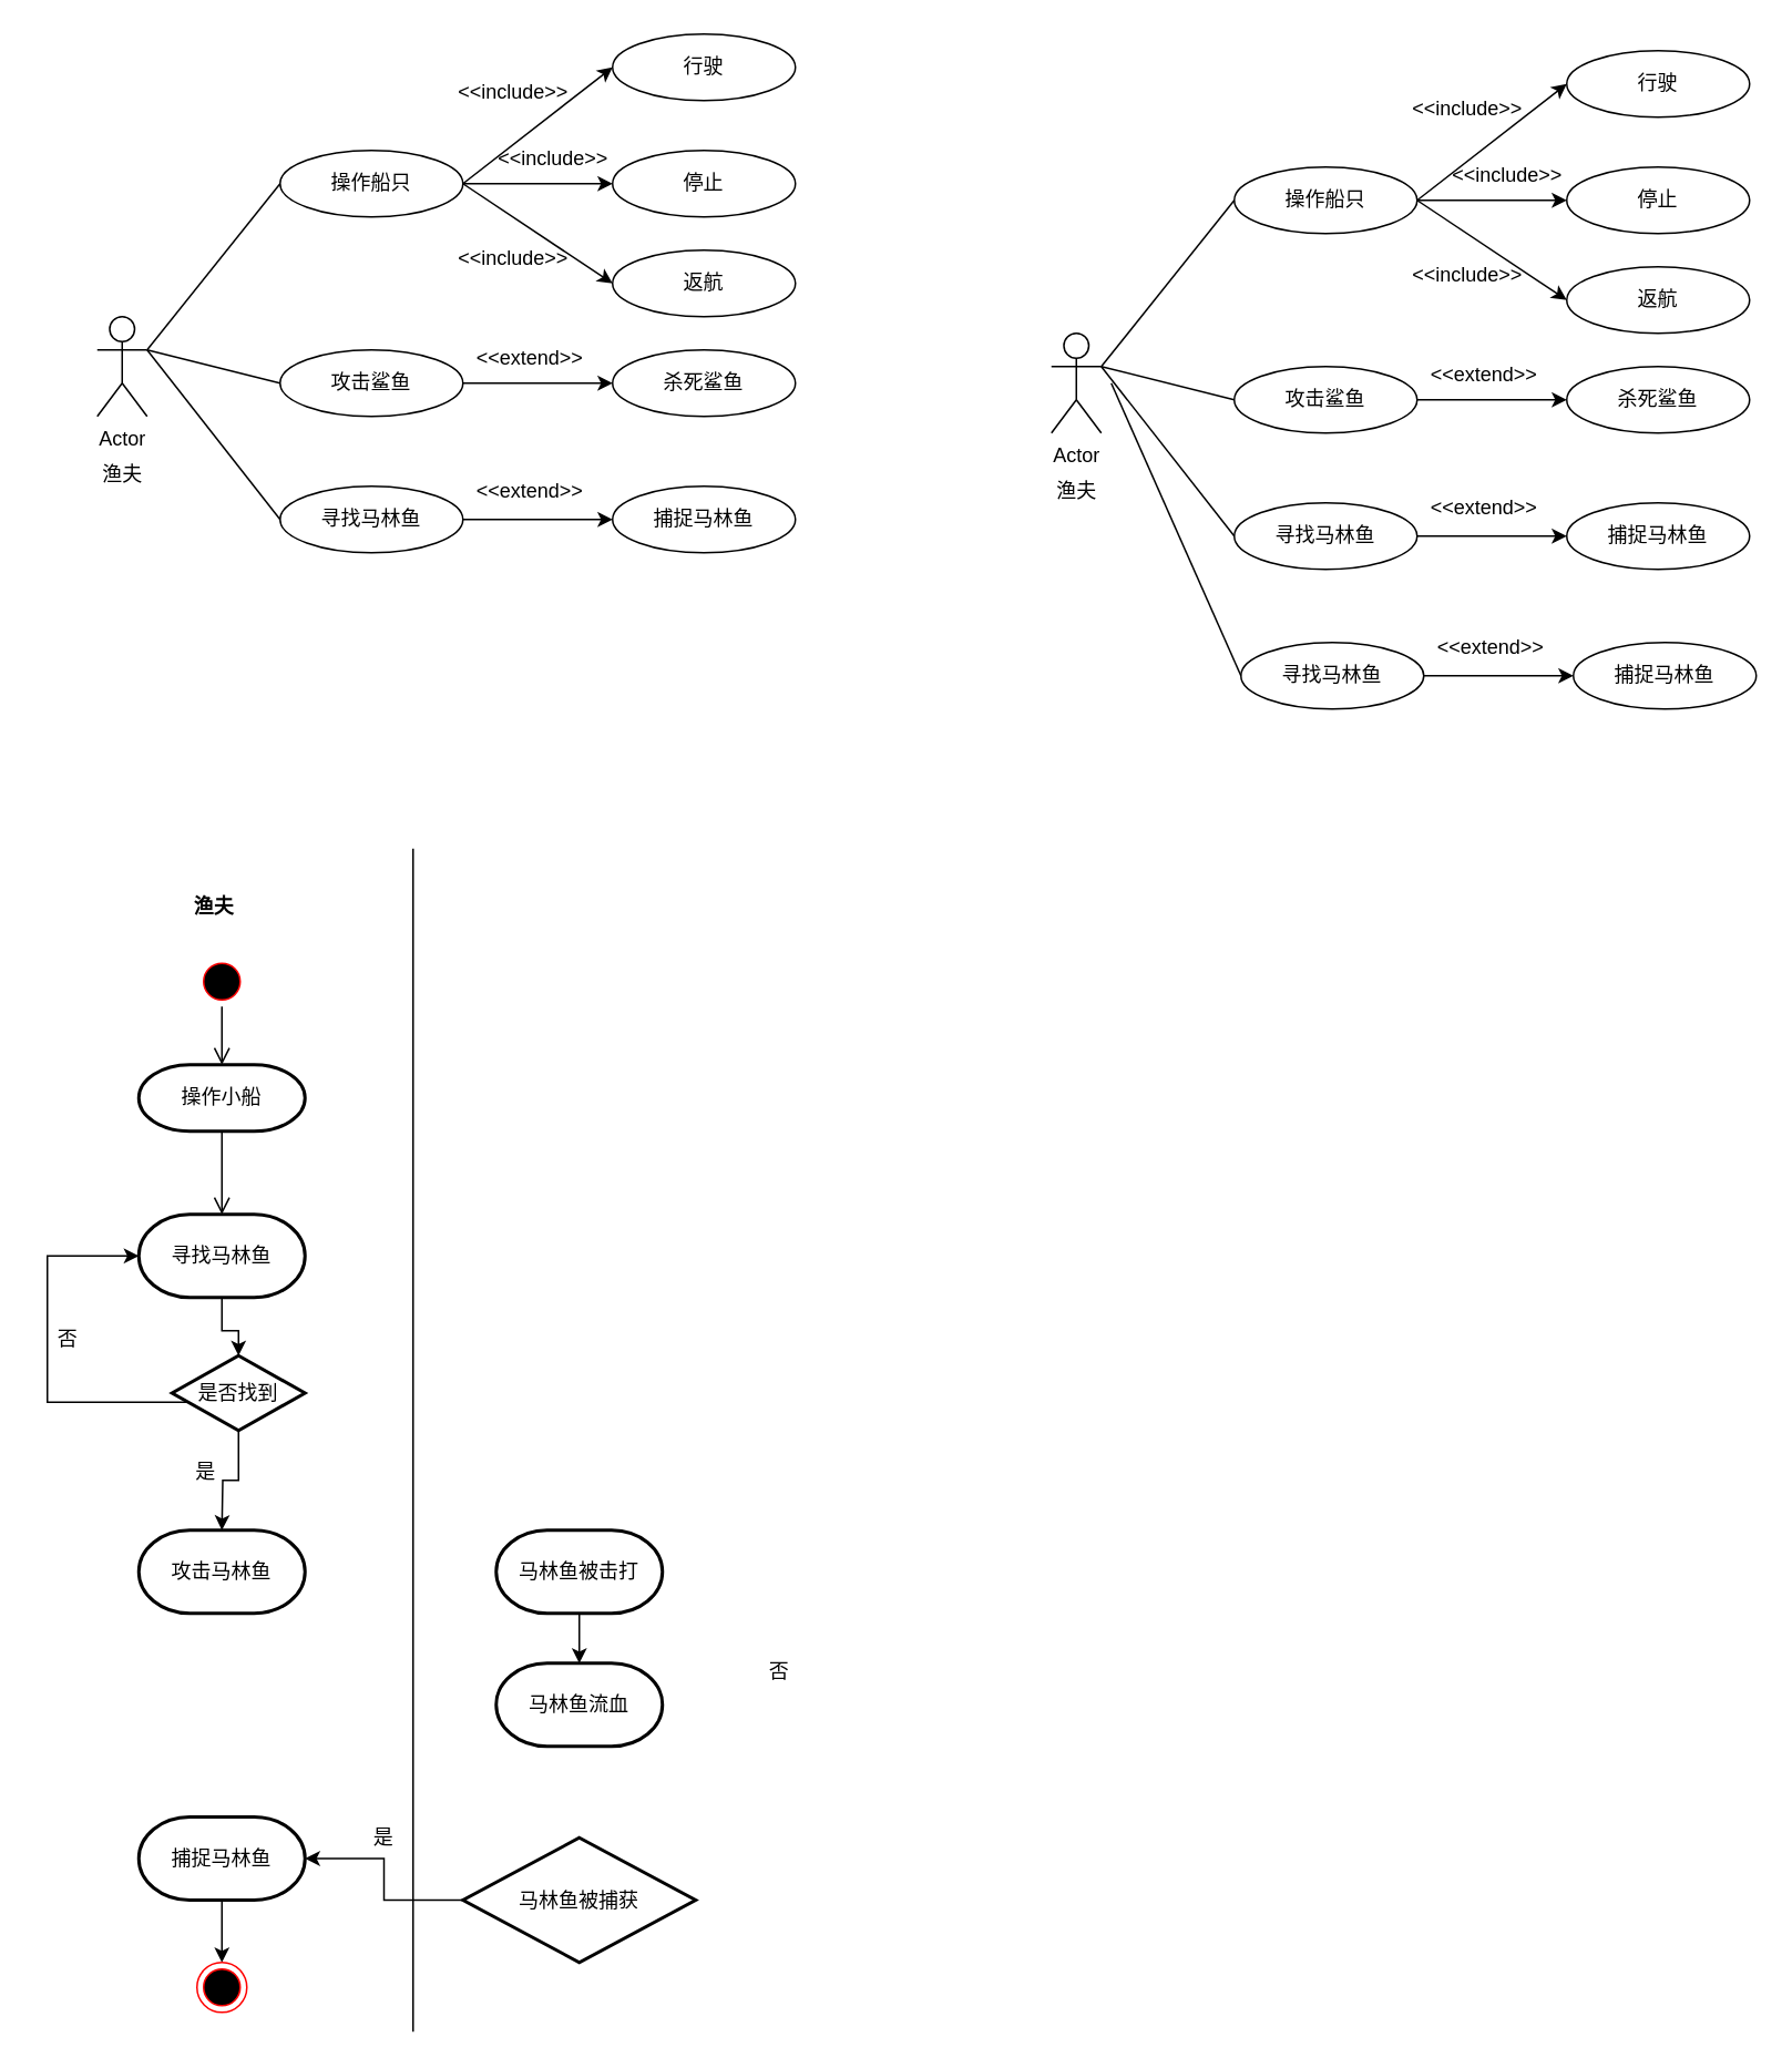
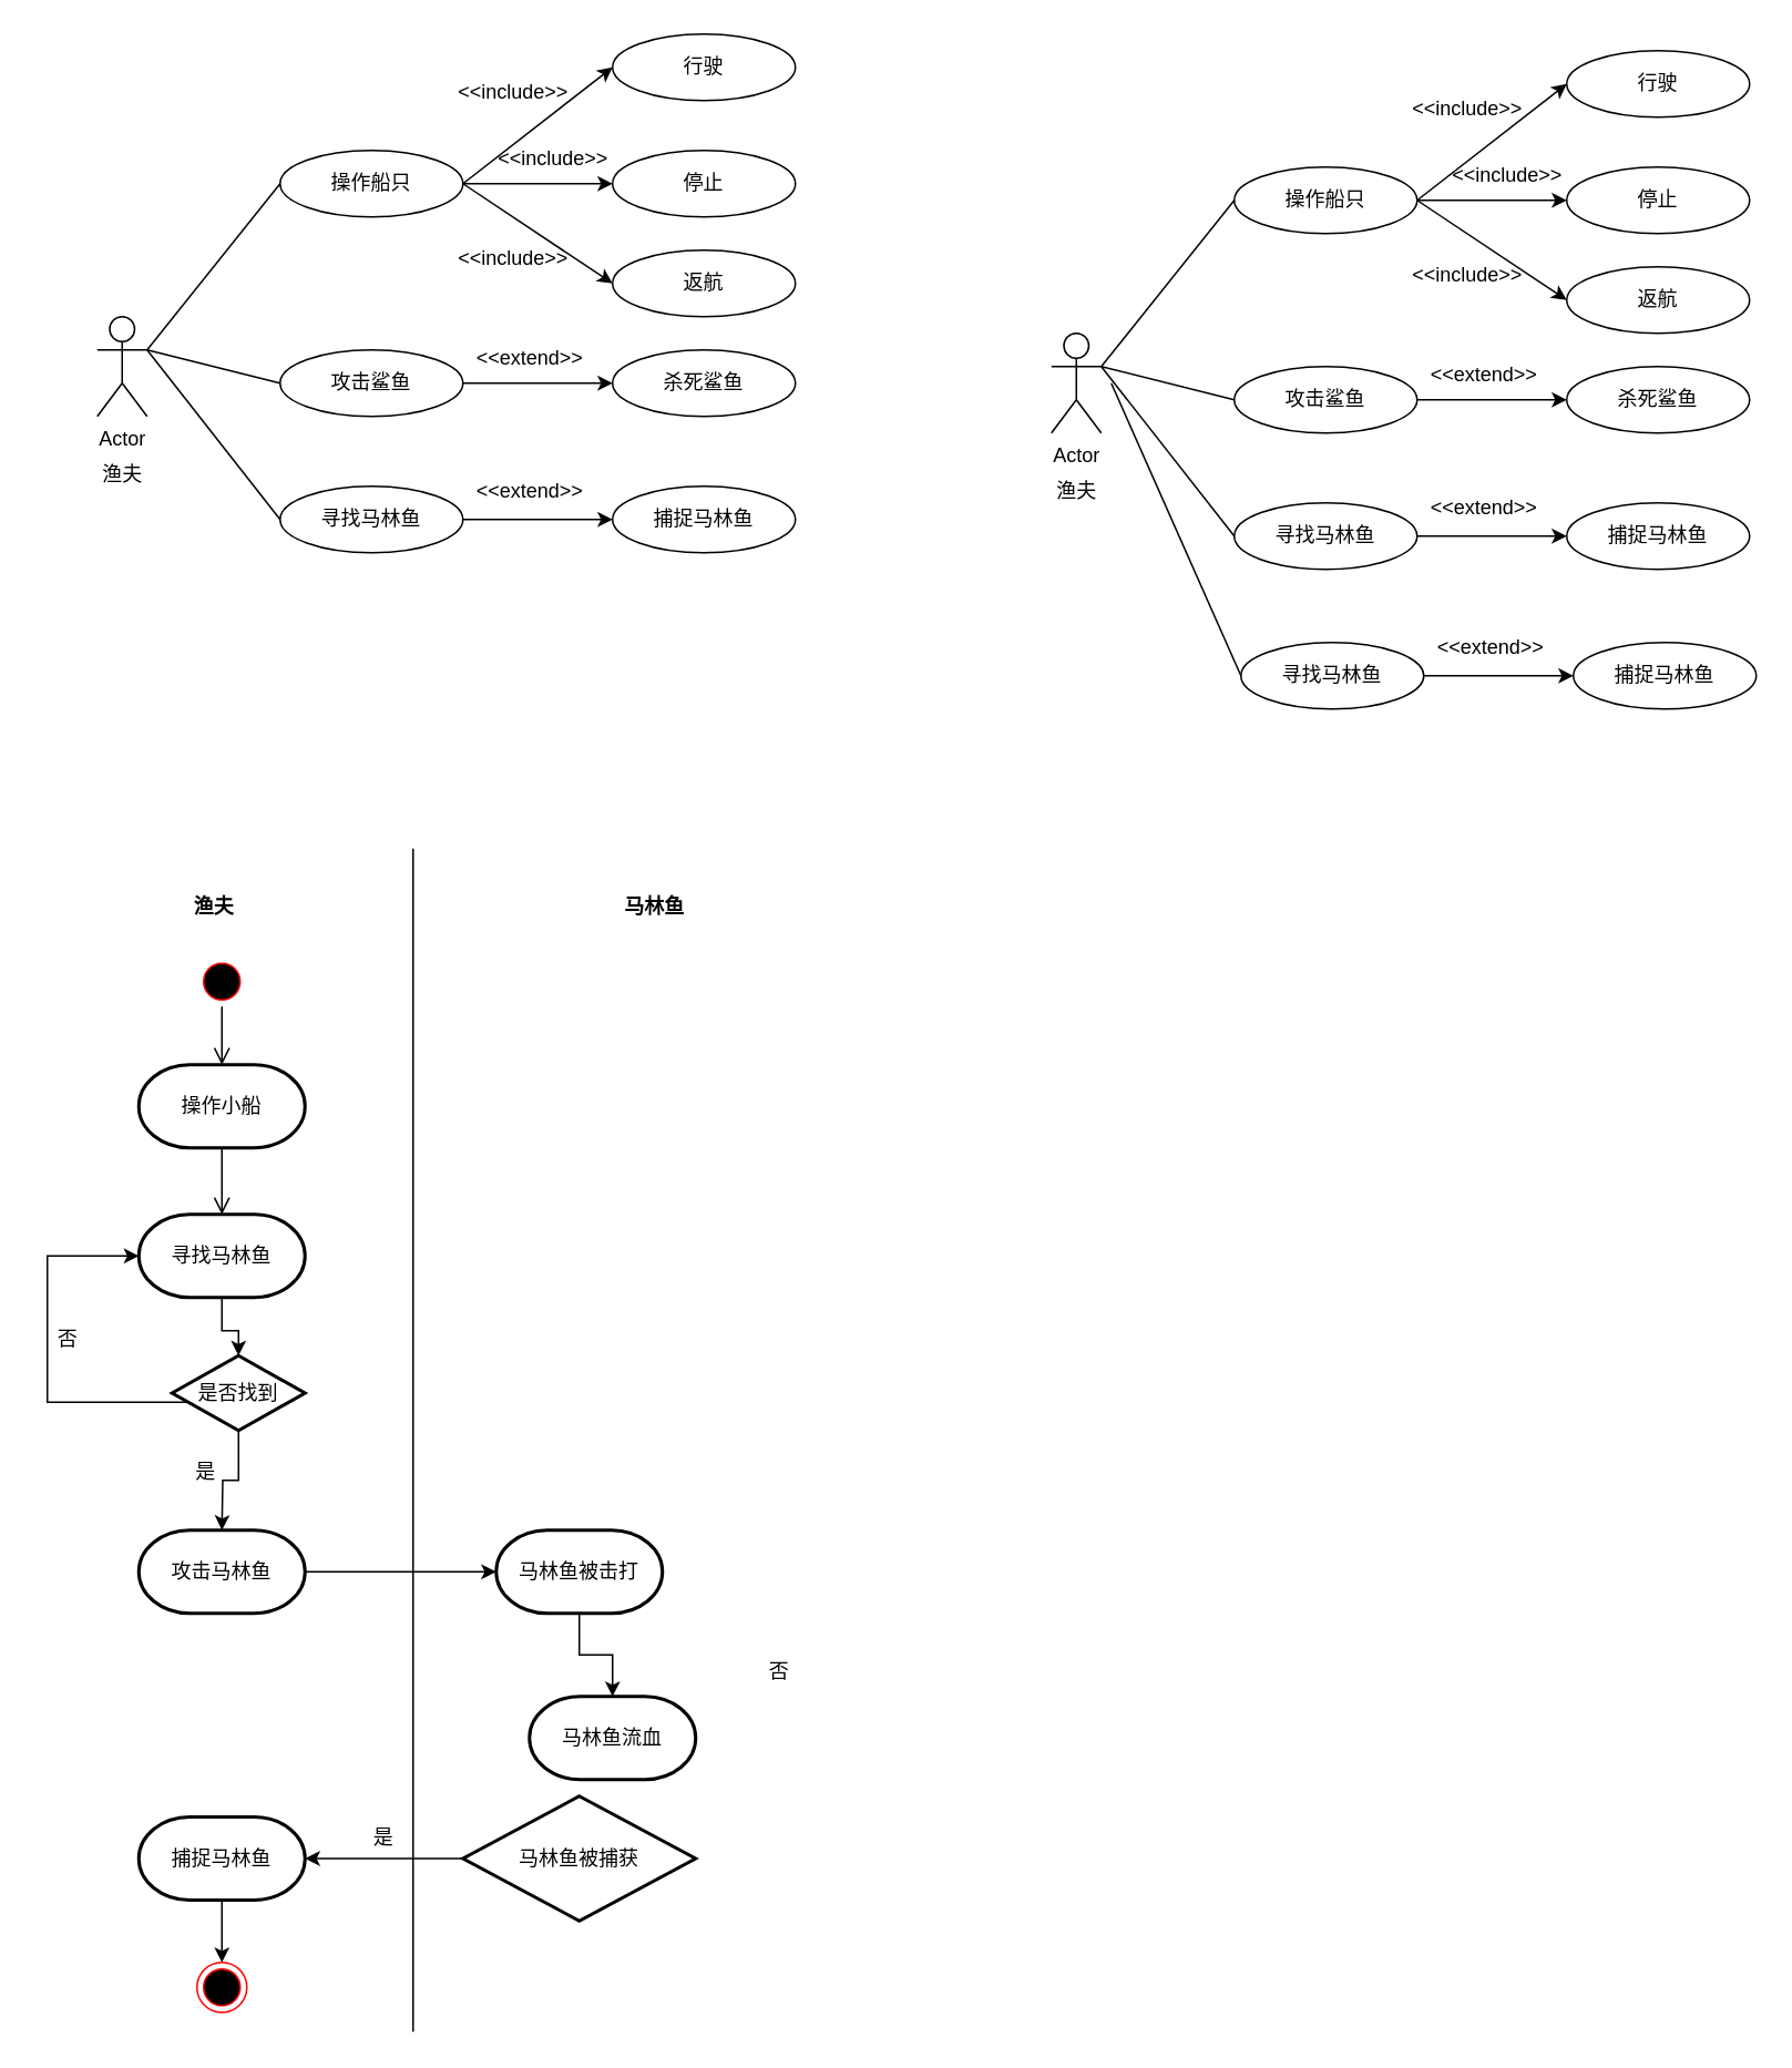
+ <mxCell id="26" value="&lt;b&gt;马林鱼&lt;/b&gt;" style="text;html=1;align=center;verticalAlign=middle;resizable=0;points=[];autosize=1;strokeColor=none;fillColor=none;" vertex="1" parent="1"><mxGeometry x="358" y="530" width="70" height="30" as="geometry" /></mxCell>
- <mxCell id="29" value="操作小船" style="strokeWidth=2;html=1;shape=mxgraph.flowchart.terminator;whiteSpace=wrap;" vertex="1" parent="1"><mxGeometry x="83" y="640" width="100" height="40" as="geometry" /></mxCell>
+ <mxCell id="29" value="操作小船" style="strokeWidth=2;html=1;shape=mxgraph.flowchart.terminator;whiteSpace=wrap;" vertex="1" parent="1"><mxGeometry x="83" y="640" width="100" height="50" as="geometry" /></mxCell>
+ <mxCell id="40" value="" style="edgeStyle=orthogonalEdgeStyle;rounded=0;orthogonalLoop=1;jettySize=auto;html=1;" edge="1" parent="1" source="41" target="43"><mxGeometry relative="1" as="geometry" /></mxCell>
- <mxCell id="44" value="马林鱼流血" style="strokeWidth=2;html=1;shape=mxgraph.flowchart.terminator;whiteSpace=wrap;" vertex="1" parent="1"><mxGeometry x="298" y="1000" width="100" height="50" as="geometry" /></mxCell>
+ <mxCell id="44" value="马林鱼流血" style="strokeWidth=2;html=1;shape=mxgraph.flowchart.terminator;whiteSpace=wrap;" vertex="1" parent="1"><mxGeometry x="318" y="1020" width="100" height="50" as="geometry" /></mxCell>
- <mxCell id="46" value="马林鱼被捕获" style="rhombus;whiteSpace=wrap;html=1;strokeWidth=2;" vertex="1" parent="1"><mxGeometry x="278" y="1105" width="140" height="75" as="geometry" /></mxCell>
+ <mxCell id="46" value="马林鱼被捕获" style="rhombus;whiteSpace=wrap;html=1;strokeWidth=2;" vertex="1" parent="1"><mxGeometry x="278" y="1080" width="140" height="75" as="geometry" /></mxCell>
